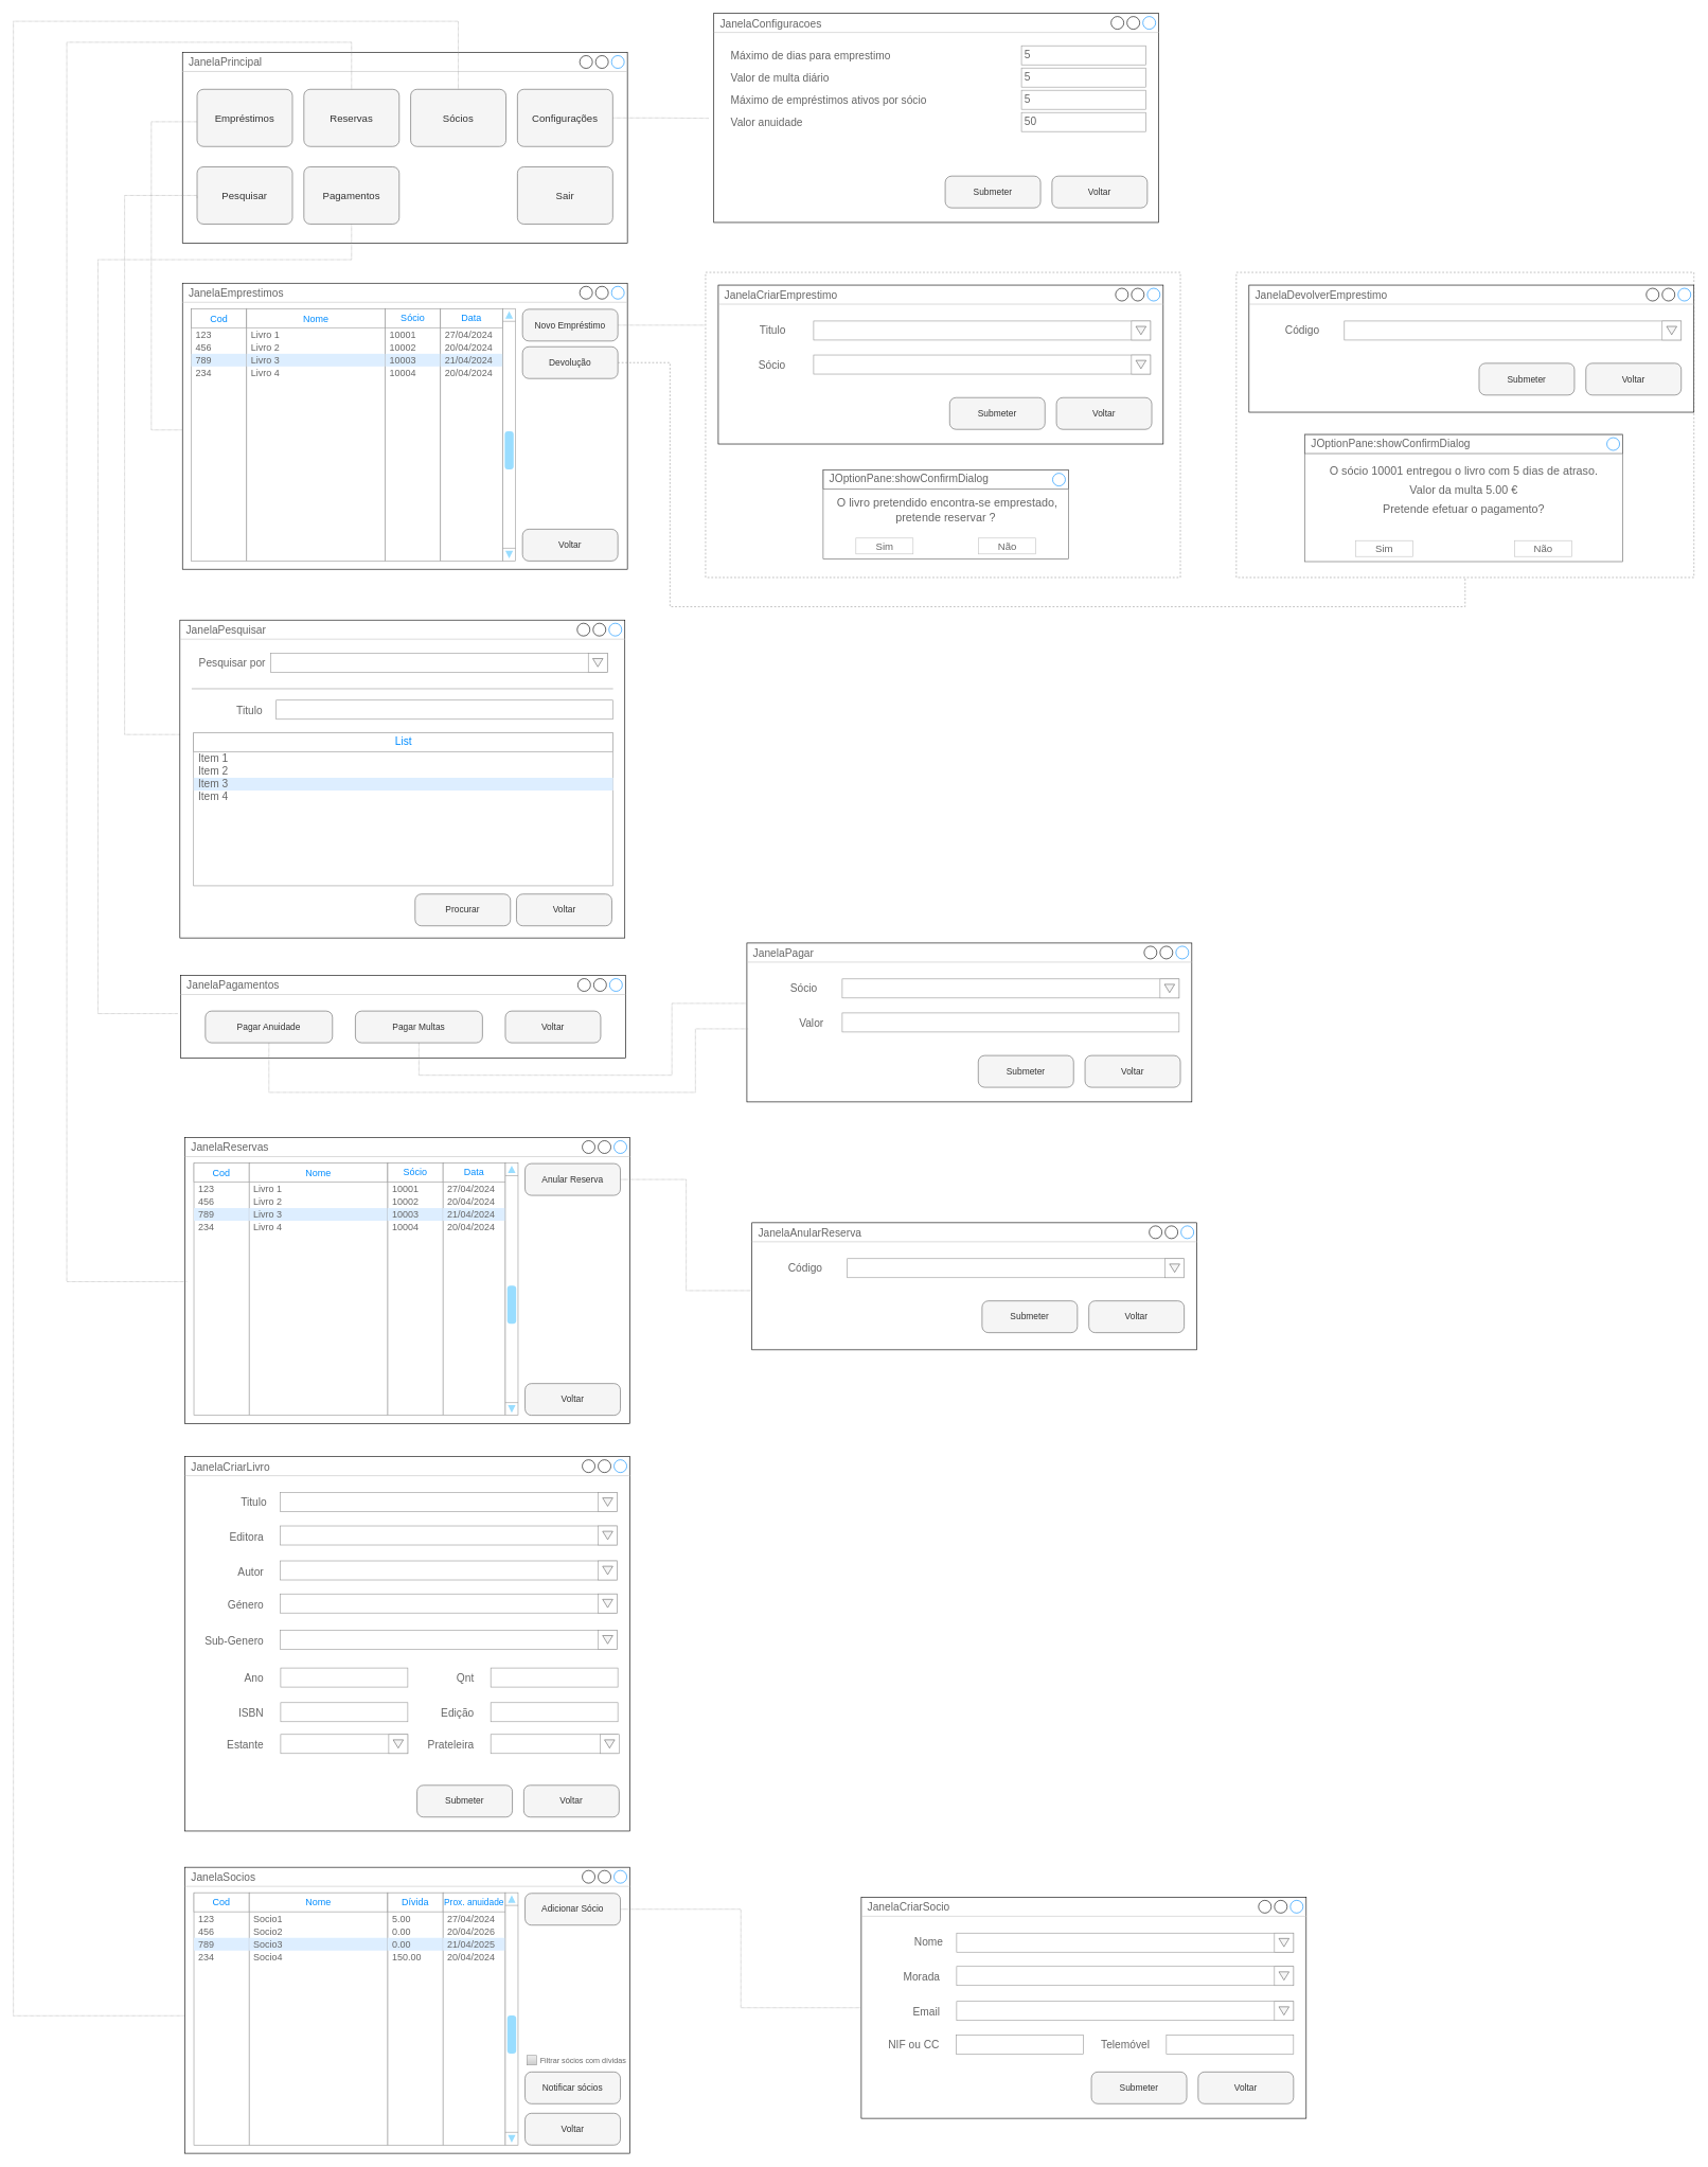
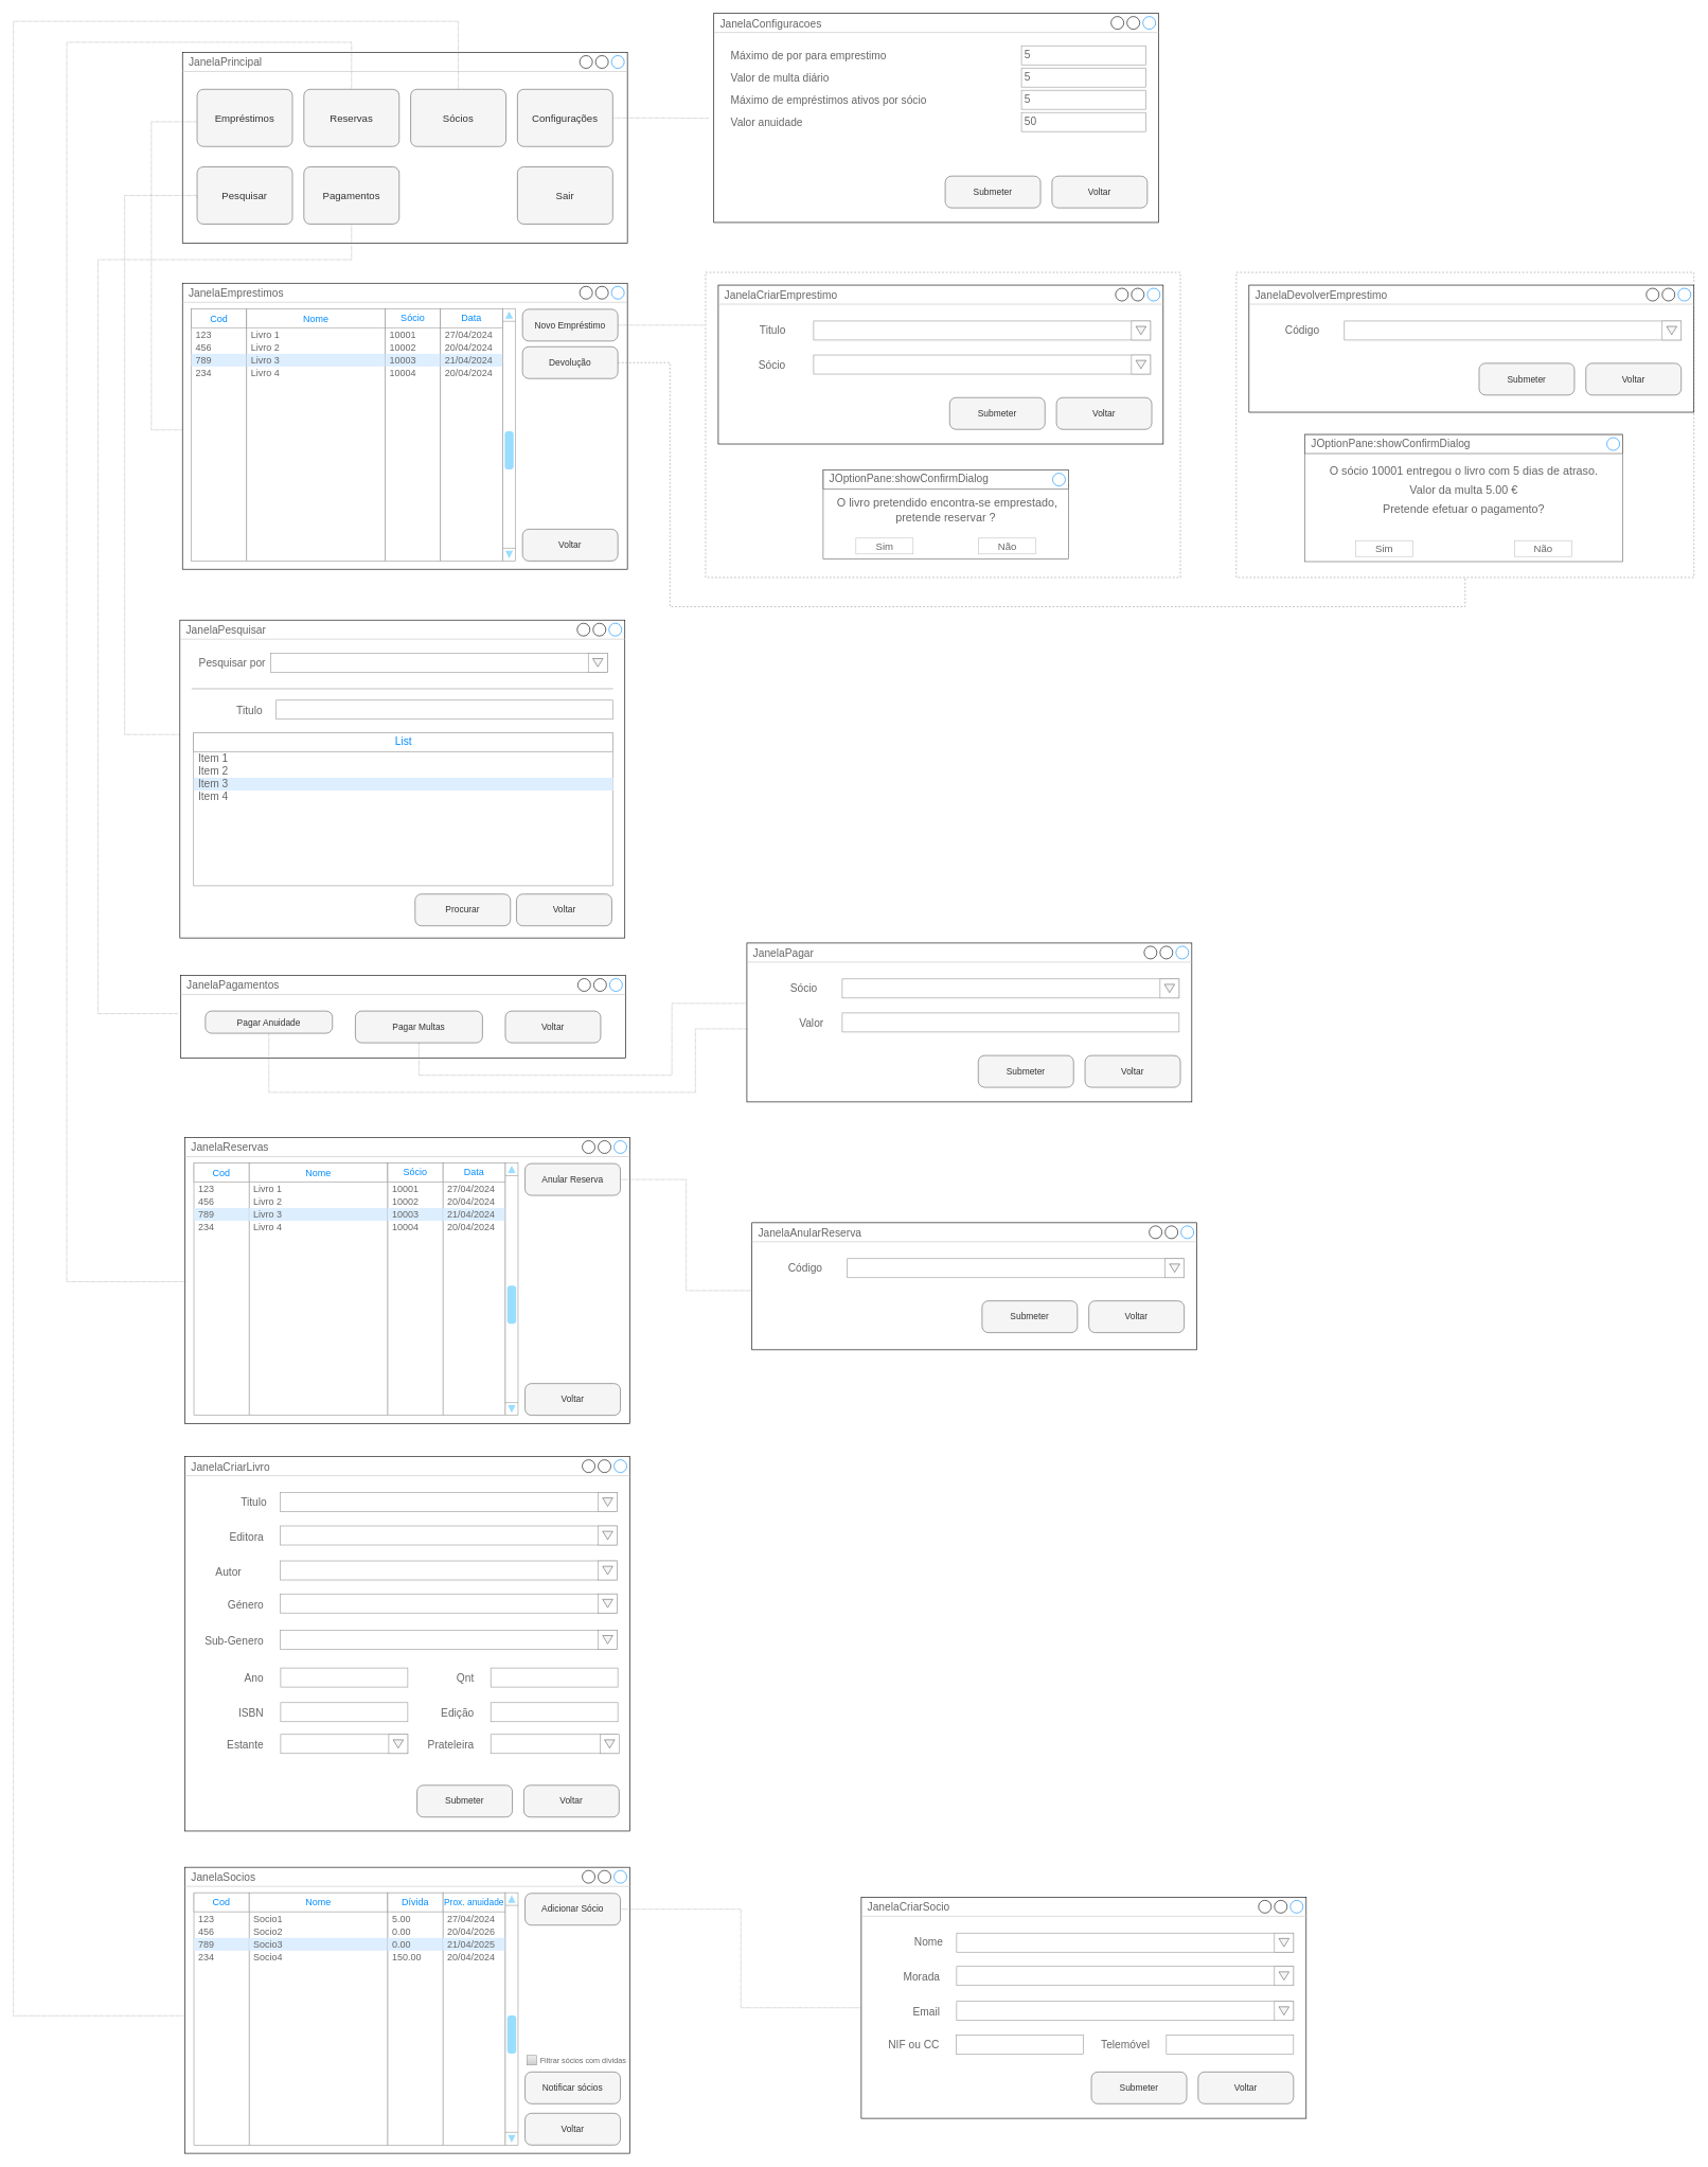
- <mxCell id="283" value="&lt;span style=&quot;color: rgb(102, 102, 102); font-family: Helvetica; font-size: 17px; font-style: normal; font-variant-ligatures: normal; font-variant-caps: normal; font-weight: 400; letter-spacing: normal; orphans: 2; text-indent: 0px; text-transform: none; widows: 2; word-spacing: 0px; -webkit-text-stroke-width: 0px; white-space: normal; background-color: rgb(255, 255, 255); text-decoration-thickness: initial; text-decoration-style: initial; text-decoration-color: initial; float: none; display: inline !important;&quot;&gt;Máximo de dias para emprestimo&lt;/span&gt;" style="text;whiteSpace=wrap;html=1;align=left;" vertex="1" parent="279"><mxGeometry x="25" y="51" width="453" height="30" as="geometry" /></mxCell>
+ <mxCell id="283" value="&lt;span style=&quot;color: rgb(102, 102, 102); font-family: Helvetica; font-size: 17px; font-style: normal; font-variant-ligatures: normal; font-variant-caps: normal; font-weight: 400; letter-spacing: normal; orphans: 2; text-indent: 0px; text-transform: none; widows: 2; word-spacing: 0px; -webkit-text-stroke-width: 0px; white-space: normal; background-color: rgb(255, 255, 255); text-decoration-thickness: initial; text-decoration-style: initial; text-decoration-color: initial; float: none; display: inline !important;&quot;&gt;Máximo de por para emprestimo&lt;/span&gt;" style="text;whiteSpace=wrap;html=1;align=left;" vertex="1" parent="279"><mxGeometry x="25" y="51" width="453" height="30" as="geometry" /></mxCell>
- <mxCell id="107" value="Pagar Anuidade" style="strokeWidth=1;shadow=0;dashed=0;align=center;html=1;shape=mxgraph.mockup.buttons.button;mainText=;buttonStyle=round;fontSize=14;fontStyle=0;whiteSpace=wrap;fillColor=#f5f5f5;fontColor=#333333;strokeColor=#666666;" vertex="1" parent="104"><mxGeometry x="39" y="56" width="200" height="50" as="geometry" /></mxCell>
+ <mxCell id="107" value="Pagar Anuidade" style="strokeWidth=1;shadow=0;dashed=0;align=center;html=1;shape=mxgraph.mockup.buttons.button;mainText=;buttonStyle=round;fontSize=14;fontStyle=0;whiteSpace=wrap;fillColor=#f5f5f5;fontColor=#333333;strokeColor=#666666;" vertex="1" parent="104"><mxGeometry x="39" y="56" width="200" height="35" as="geometry" /></mxCell>
- <mxCell id="183" value="&lt;span style=&quot;color: rgb(102, 102, 102); font-family: Helvetica; font-size: 17px; font-style: normal; font-variant-ligatures: normal; font-variant-caps: normal; font-weight: 400; letter-spacing: normal; orphans: 2; text-indent: 0px; text-transform: none; widows: 2; word-spacing: 0px; -webkit-text-stroke-width: 0px; white-space: normal; background-color: rgb(255, 255, 255); text-decoration-thickness: initial; text-decoration-style: initial; text-decoration-color: initial; float: none; display: inline !important;&quot;&gt;Autor&lt;/span&gt;" style="text;whiteSpace=wrap;html=1;align=right;" vertex="1" parent="167"><mxGeometry x="48" y="164.5" width="78" height="30" as="geometry" /></mxCell>
+ <mxCell id="183" value="&lt;span style=&quot;color: rgb(102, 102, 102); font-family: Helvetica; font-size: 17px; font-style: normal; font-variant-ligatures: normal; font-variant-caps: normal; font-weight: 400; letter-spacing: normal; orphans: 2; text-indent: 0px; text-transform: none; widows: 2; word-spacing: 0px; -webkit-text-stroke-width: 0px; white-space: normal; background-color: rgb(255, 255, 255); text-decoration-thickness: initial; text-decoration-style: initial; text-decoration-color: initial; float: none; display: inline !important;&quot;&gt;Autor&lt;/span&gt;" style="text;whiteSpace=wrap;html=1;align=right;" vertex="1" parent="167"><mxGeometry x="13" y="164.5" width="78" height="30" as="geometry" /></mxCell>
